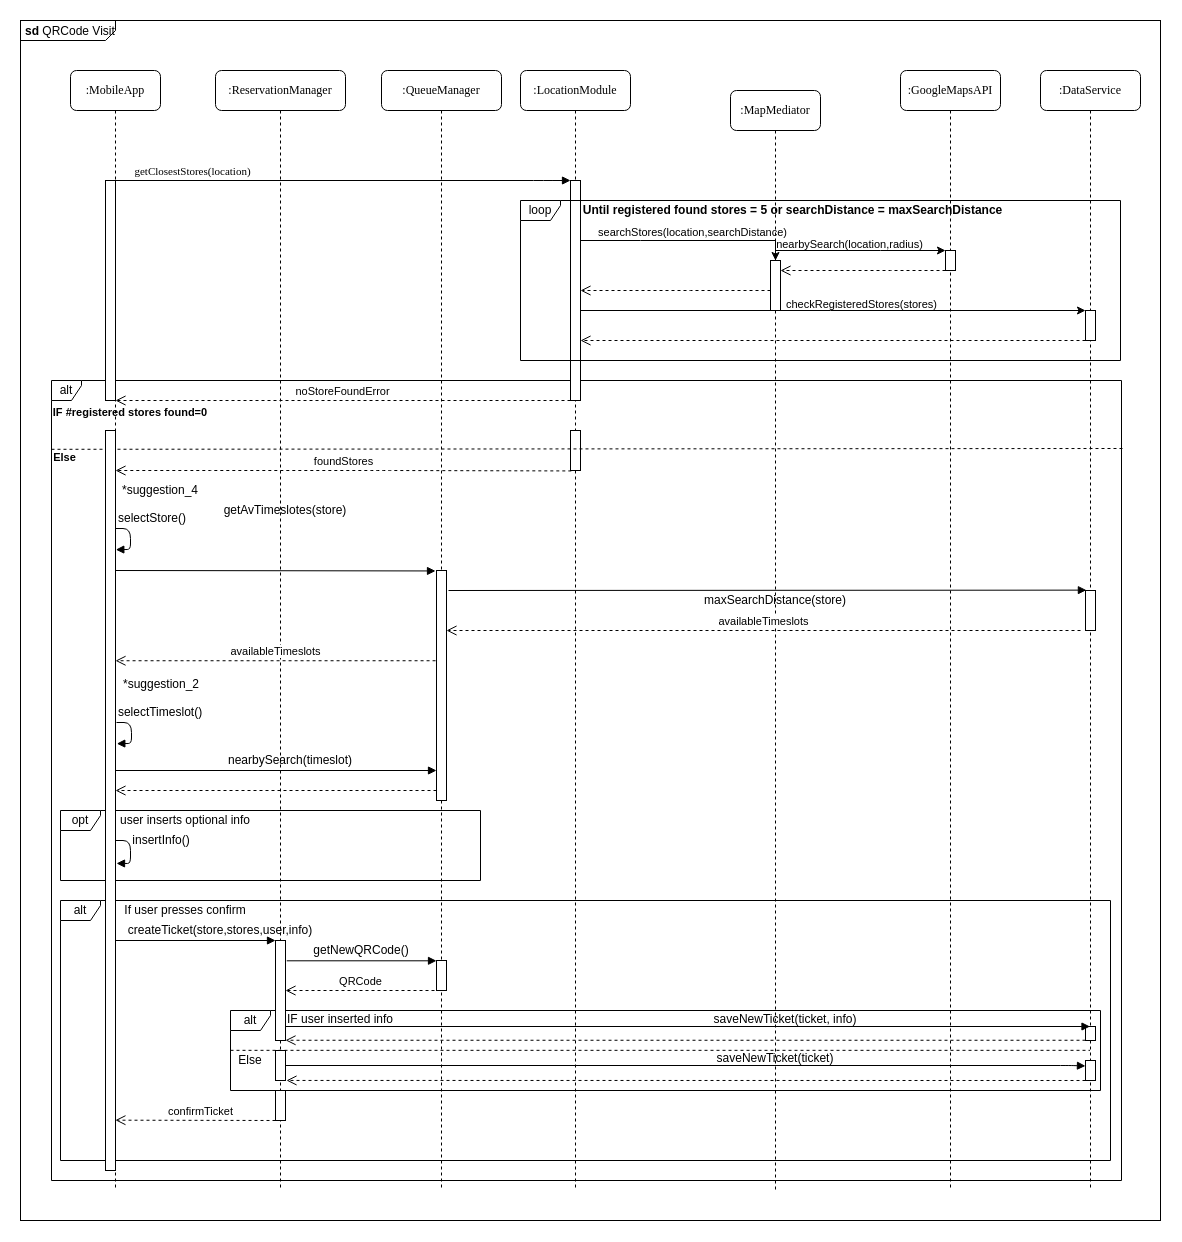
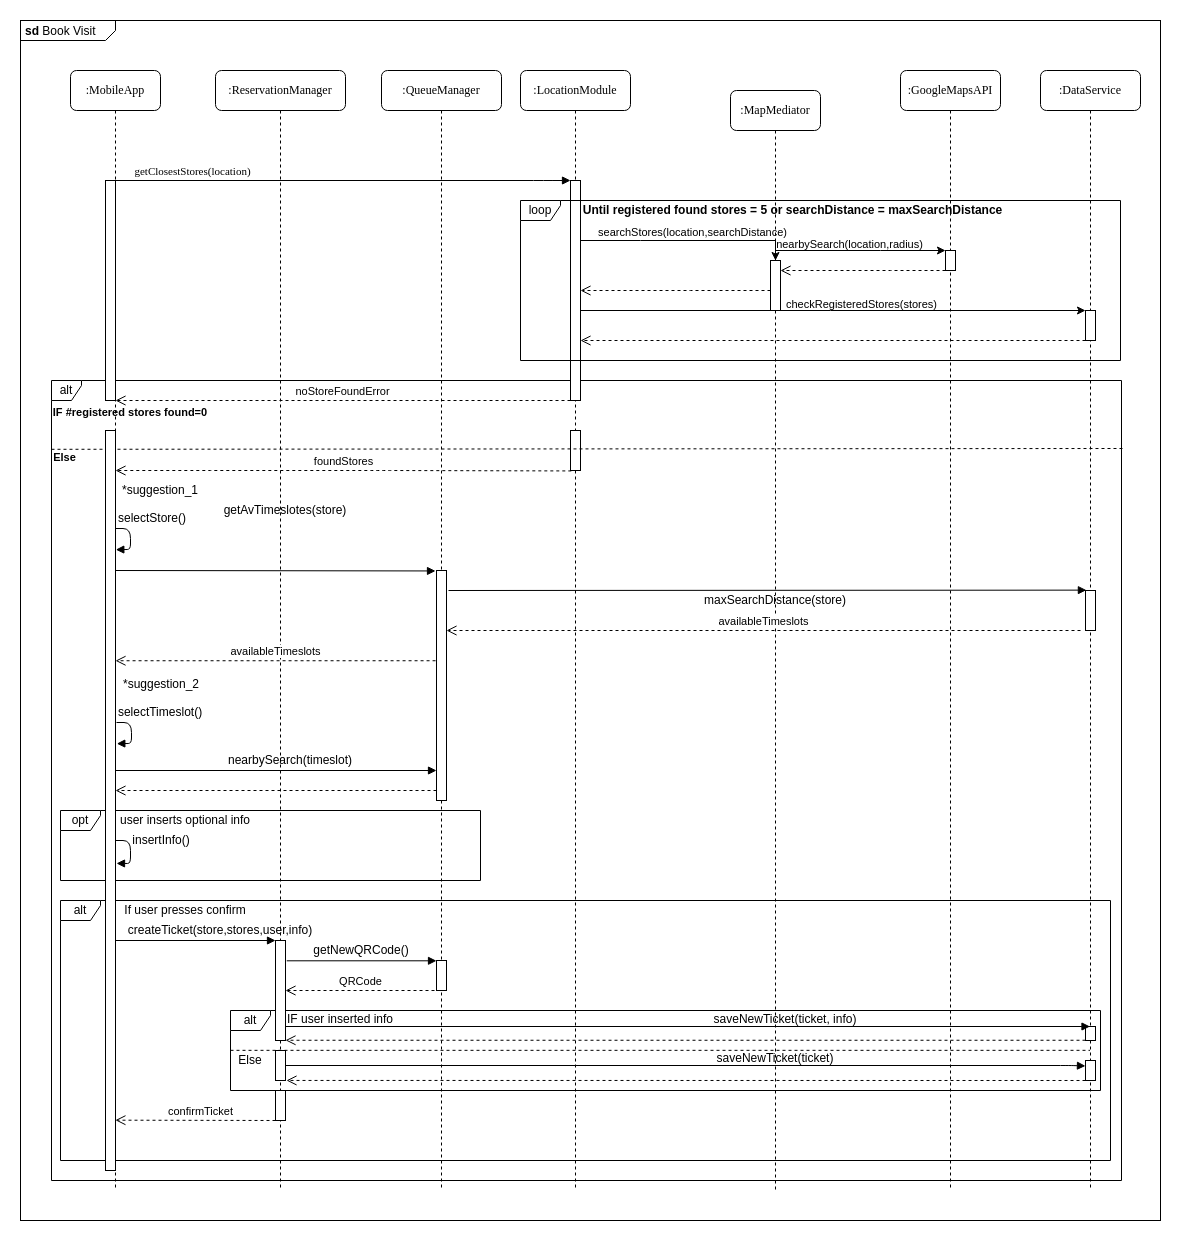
- <mxCell id="2" value="&lt;p style=&quot;margin: 0px ; margin-top: 4px ; margin-left: 5px ; text-align: left&quot;&gt;&lt;b&gt;sd&lt;/b&gt;&amp;nbsp;QRCode Visit&lt;/p&gt;" style="html=1;shape=mxgraph.sysml.package;overflow=fill;labelX=95;align=left;spacingLeft=5;verticalAlign=top;spacingTop=-3;" vertex="1" parent="1"><mxGeometry x="20" y="20" width="1140" height="1200" as="geometry" /></mxCell>
+ <mxCell id="2" value="&lt;p style=&quot;margin: 0px ; margin-top: 4px ; margin-left: 5px ; text-align: left&quot;&gt;&lt;b&gt;sd&lt;/b&gt;&amp;nbsp;Book Visit&lt;/p&gt;" style="html=1;shape=mxgraph.sysml.package;overflow=fill;labelX=95;align=left;spacingLeft=5;verticalAlign=top;spacingTop=-3;" vertex="1" parent="1"><mxGeometry x="20" y="20" width="1140" height="1200" as="geometry" /></mxCell>
- <mxCell id="47" value="*suggestion_4" style="text;html=1;strokeColor=none;fillColor=none;align=center;verticalAlign=middle;whiteSpace=wrap;rounded=0;" vertex="1" parent="1"><mxGeometry x="120" y="480" width="80" height="20" as="geometry" /></mxCell>
+ <mxCell id="47" value="*suggestion_1" style="text;html=1;strokeColor=none;fillColor=none;align=center;verticalAlign=middle;whiteSpace=wrap;rounded=0;" vertex="1" parent="1"><mxGeometry x="120" y="480" width="80" height="20" as="geometry" /></mxCell>
